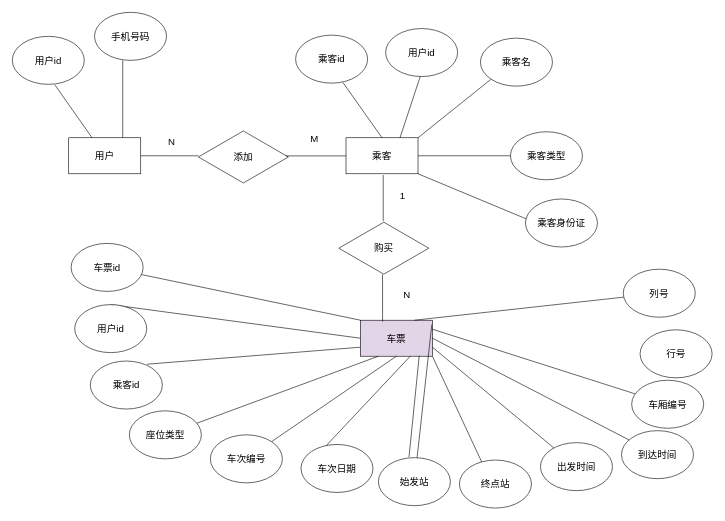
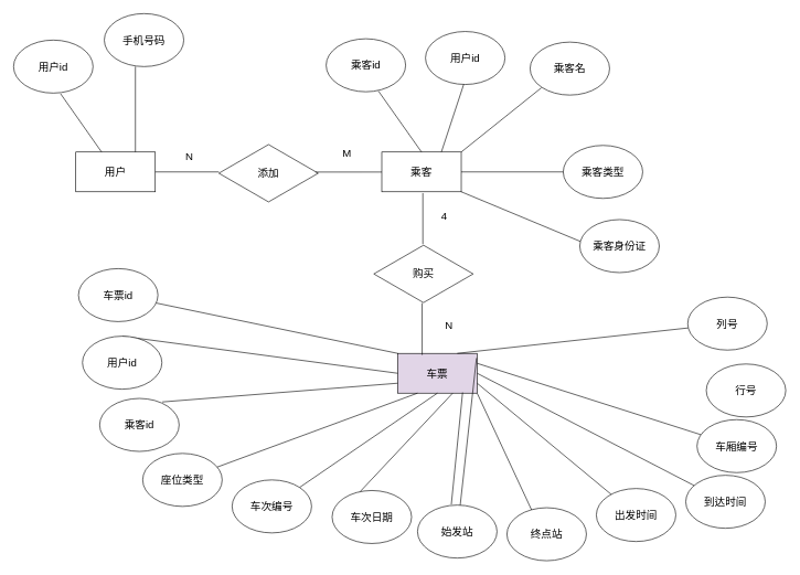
- <mxCell id="26" value="1" style="text;html=1;align=center;verticalAlign=middle;resizable=0;points=[];autosize=1;strokeColor=none;fillColor=none;fontSize=16;" vertex="1" parent="1"><mxGeometry x="656" y="309" width="27" height="31" as="geometry" /></mxCell>
+ <mxCell id="26" value="4" style="text;html=1;align=center;verticalAlign=middle;resizable=0;points=[];autosize=1;strokeColor=none;fillColor=none;fontSize=16;" vertex="1" parent="1"><mxGeometry x="656" y="309" width="27" height="31" as="geometry" /></mxCell>
